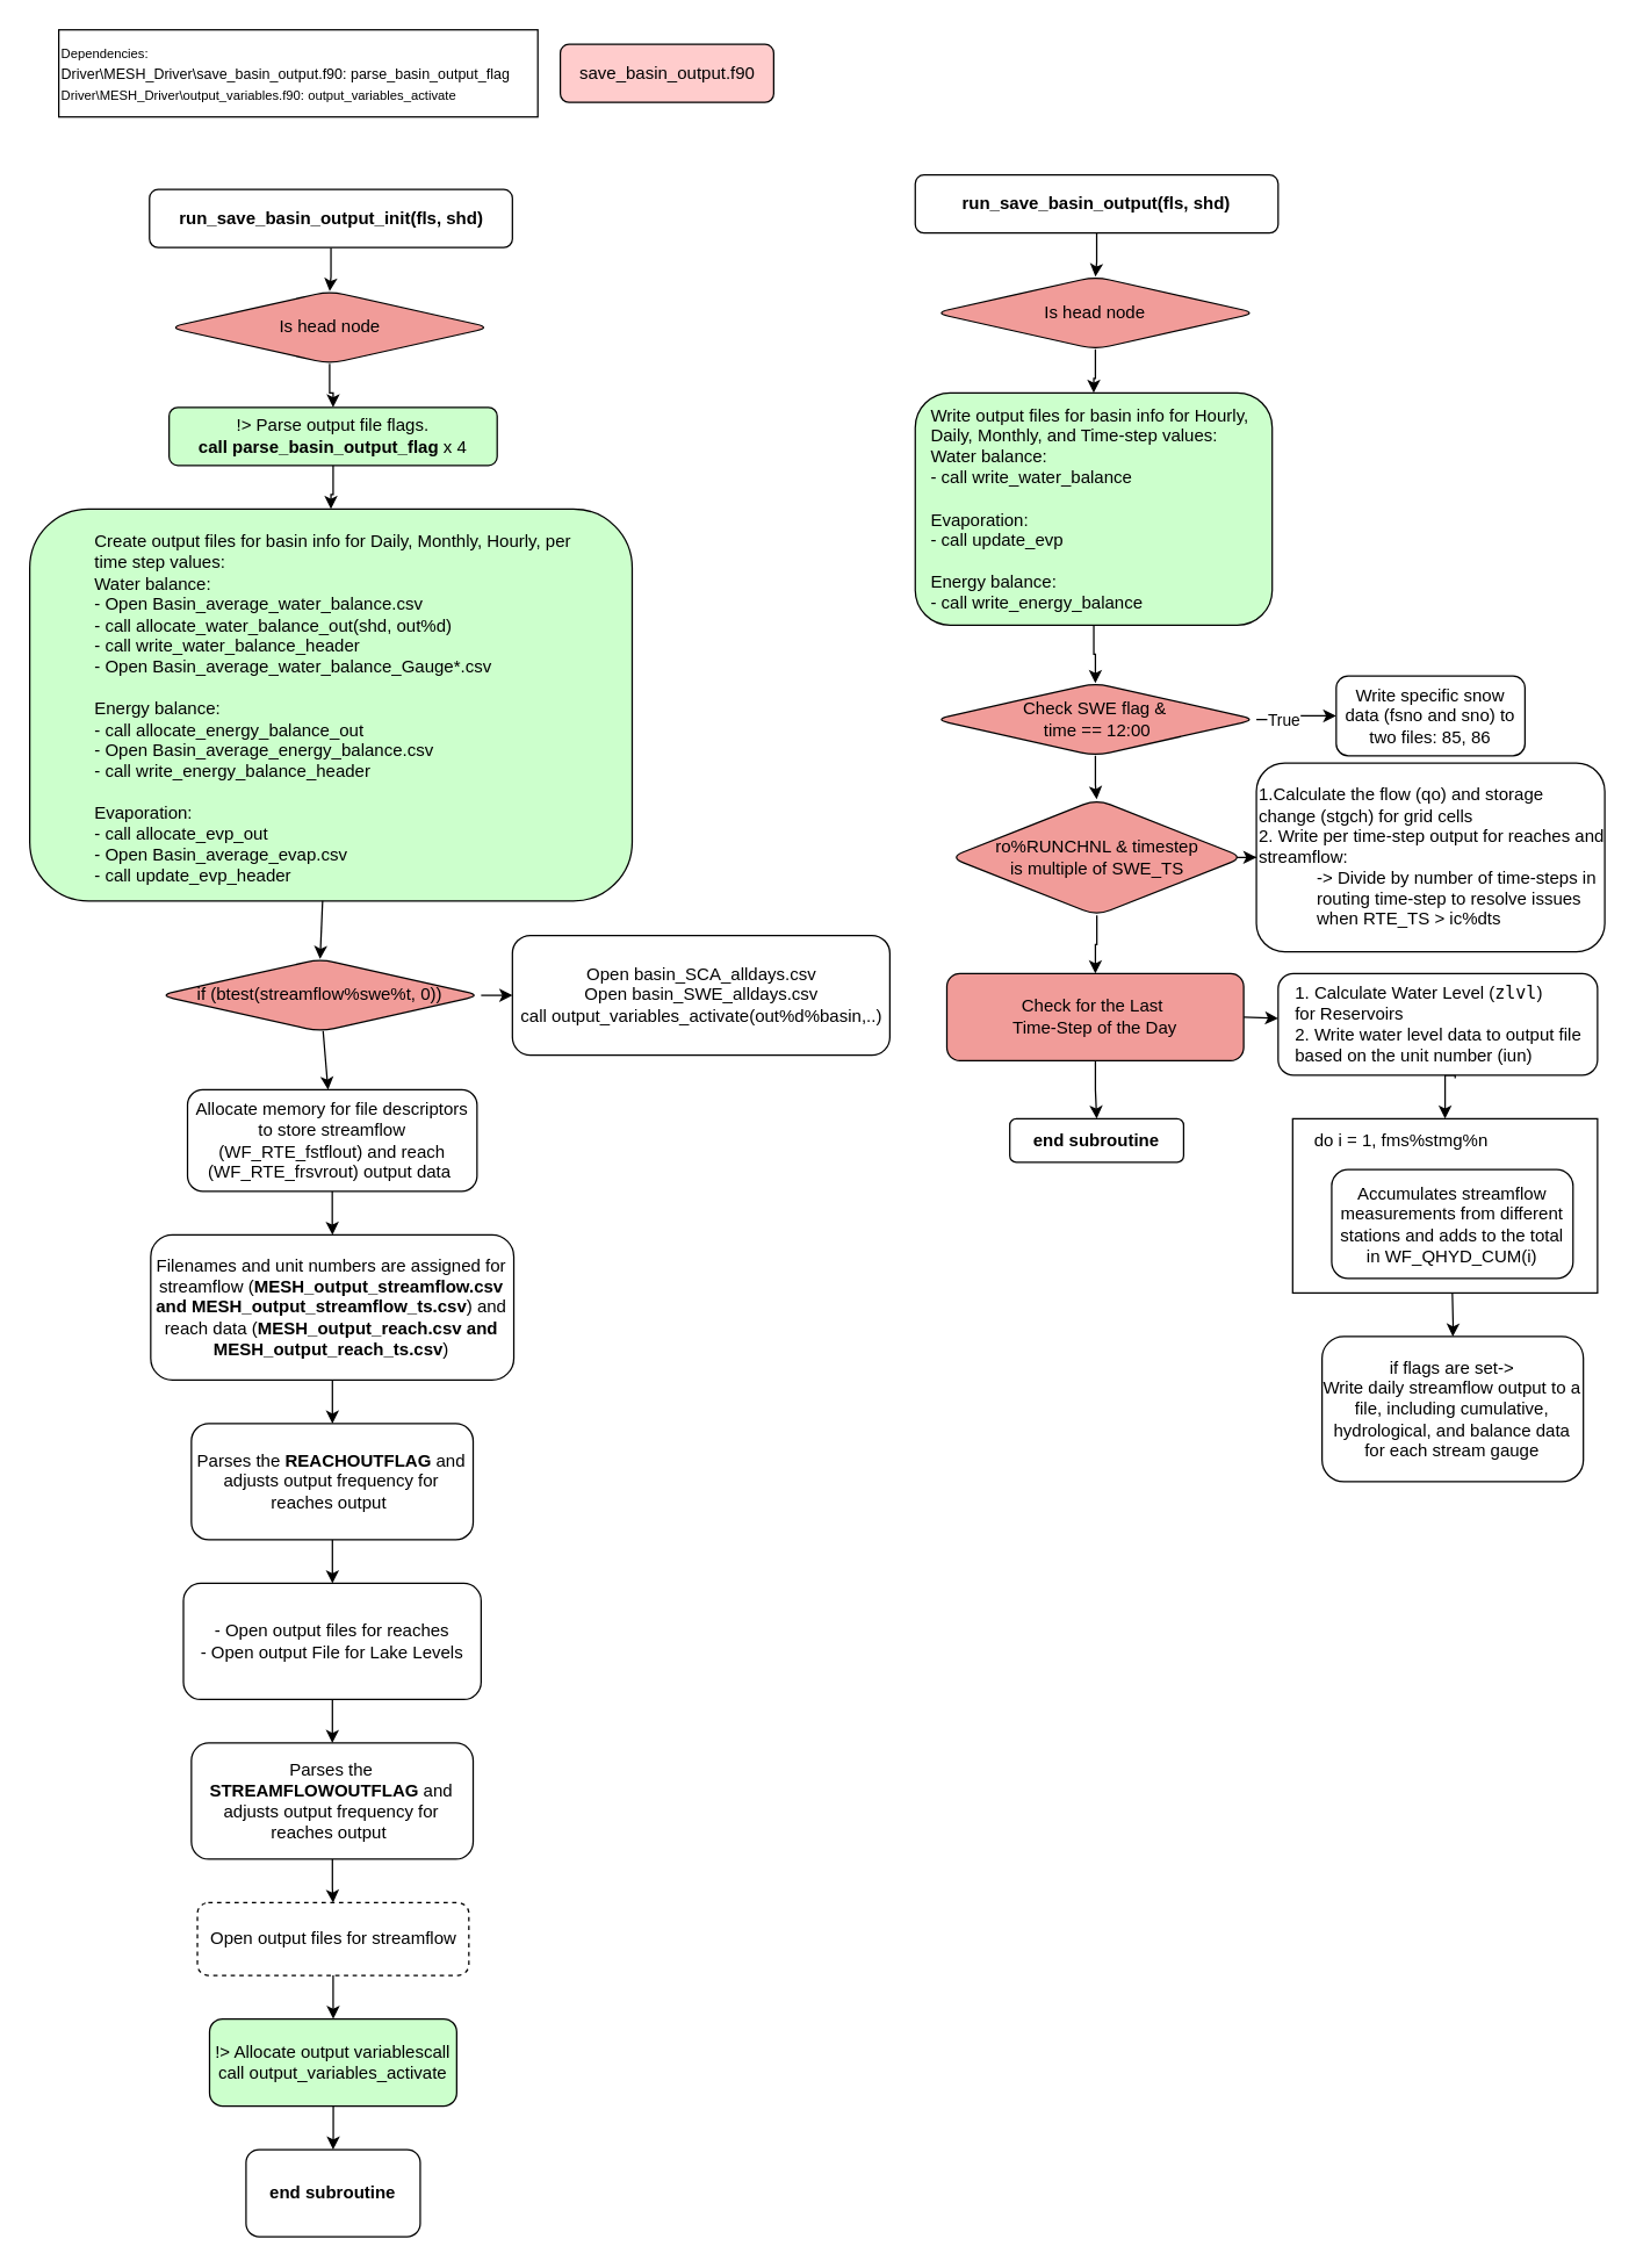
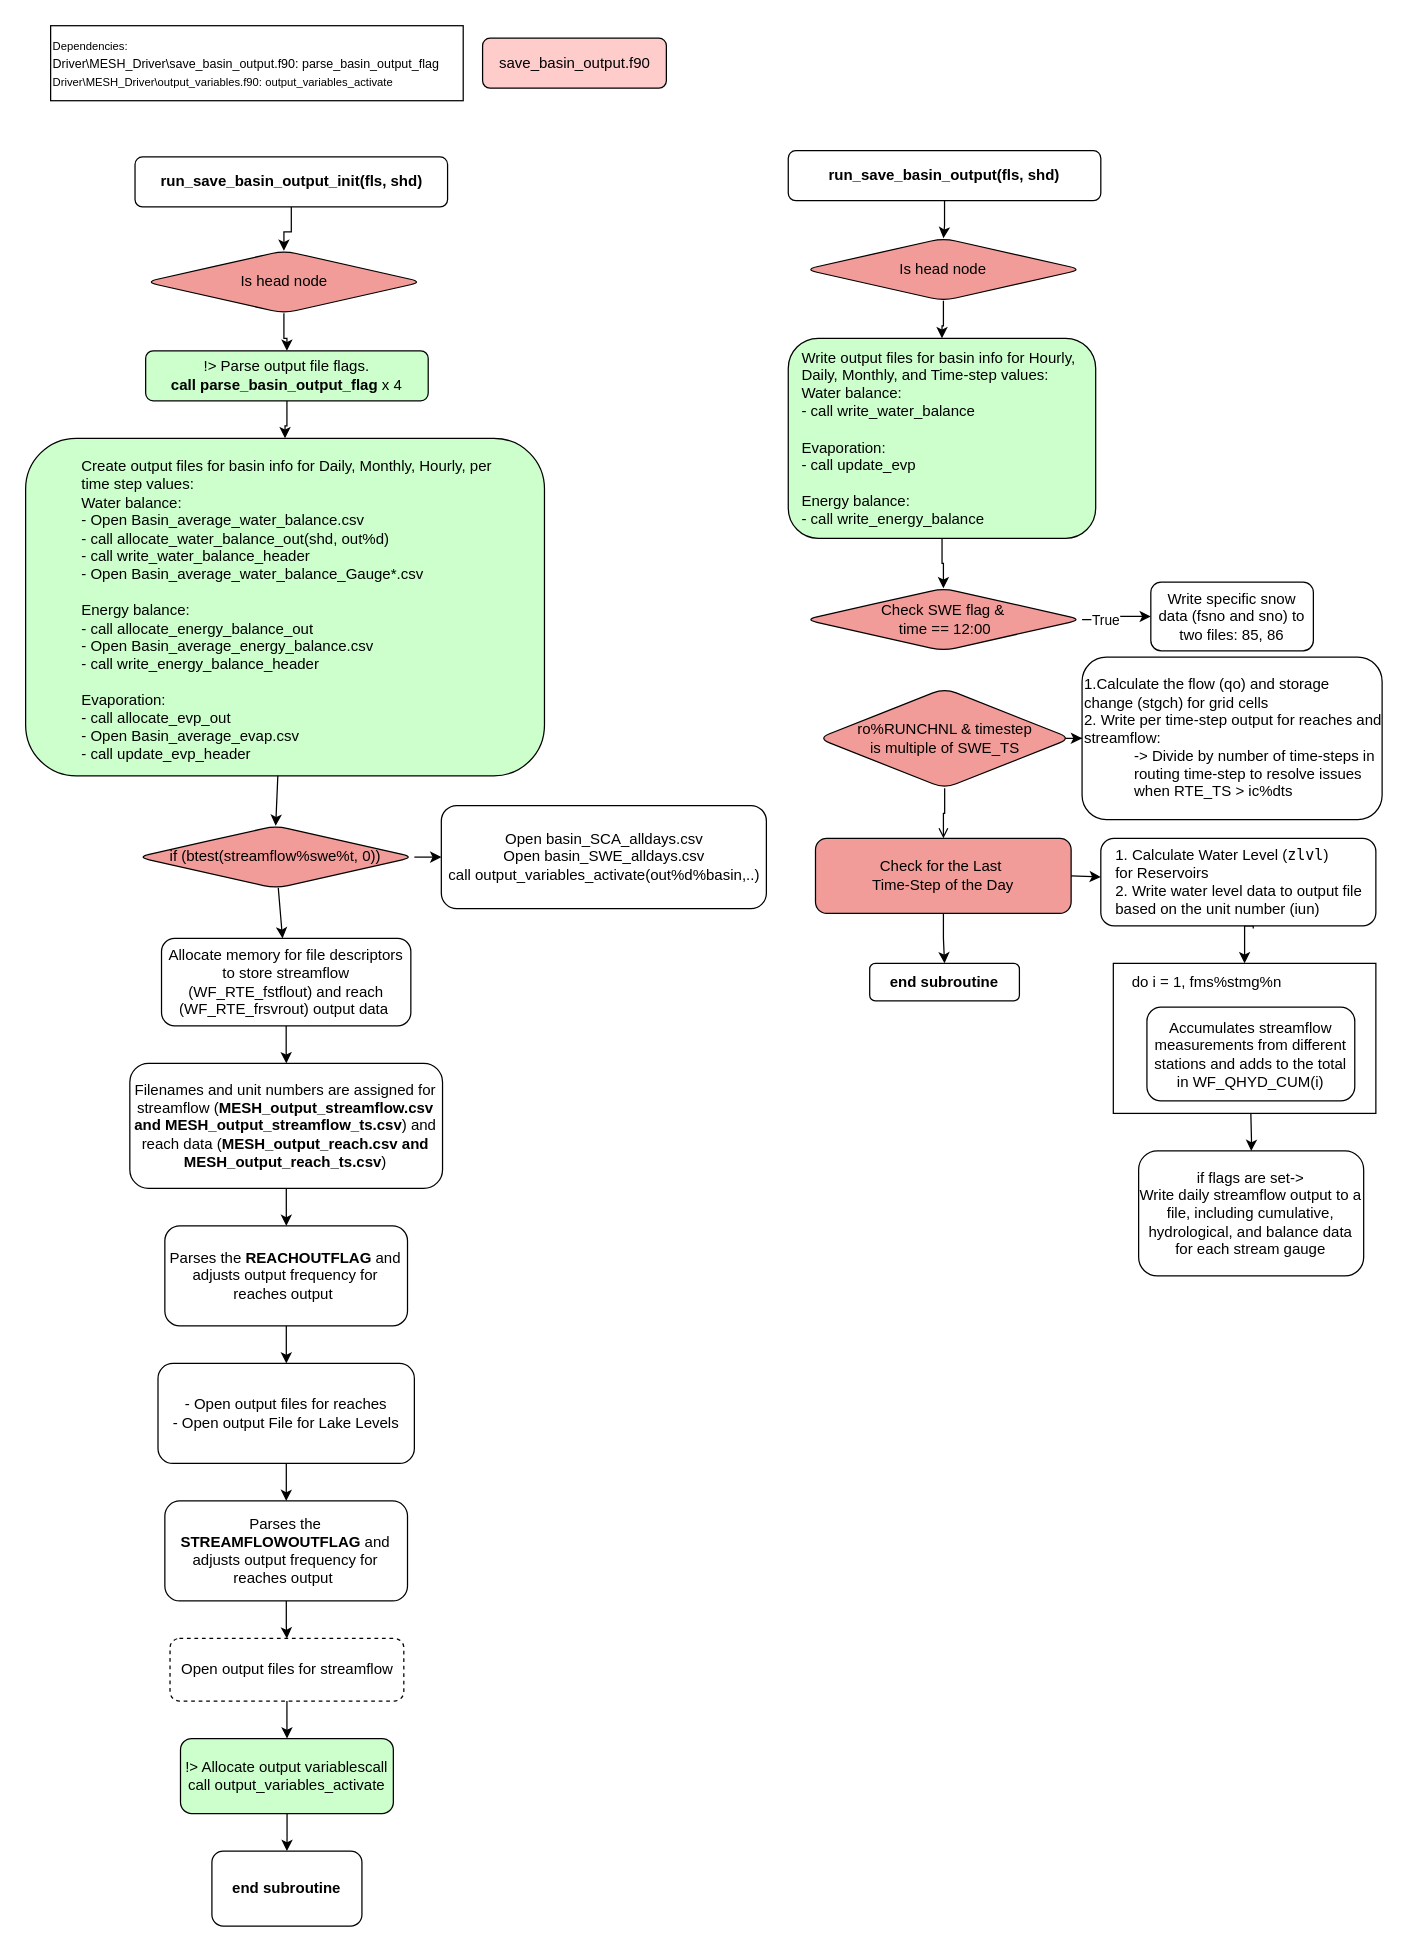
- <mxCell id="3" value="run_save_basin_output_init(fls, shd)" style="rounded=1;whiteSpace=wrap;html=1;fontStyle=1" parent="1" vertex="1"><mxGeometry x="102.5" y="130" width="250" height="40" as="geometry" /></mxCell>
+ <mxCell id="3" value="run_save_basin_output_init(fls, shd)" style="rounded=1;whiteSpace=wrap;html=1;fontStyle=1" parent="1" vertex="1"><mxGeometry x="107.5" y="125" width="250" height="40" as="geometry" /></mxCell>
- <mxCell id="42" style="edgeStyle=orthogonalEdgeStyle;rounded=0;orthogonalLoop=1;jettySize=auto;html=1;entryX=0.5;entryY=0;entryDx=0;entryDy=0;" edge="1" parent="1" source="43" target="48"><mxGeometry relative="1" as="geometry" /></mxCell>
- <mxCell id="47" value="" style="edgeStyle=orthogonalEdgeStyle;rounded=0;orthogonalLoop=1;jettySize=auto;html=1;" edge="1" parent="1" source="48" target="52"><mxGeometry relative="1" as="geometry" /></mxCell>
+ <mxCell id="47" value="" style="edgeStyle=orthogonalEdgeStyle;rounded=0;orthogonalLoop=1;jettySize=auto;html=1;endArrow=open;" edge="1" parent="1" source="48" target="52"><mxGeometry relative="1" as="geometry" /></mxCell>
